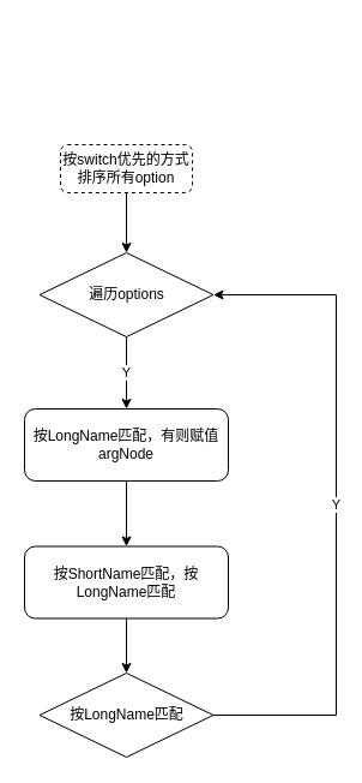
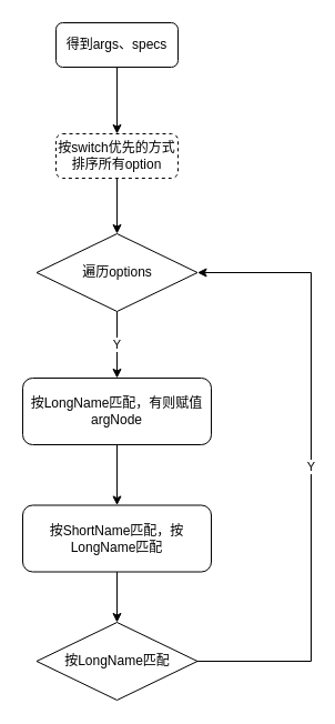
+ <mxCell id="3" value="得到args、specs" style="rounded=1;whiteSpace=wrap;html=1;" vertex="1" parent="1"><mxGeometry x="50" y="20" width="110" height="40" as="geometry" /></mxCell>
+ <mxCell id="2" style="edgeStyle=orthogonalEdgeStyle;rounded=0;orthogonalLoop=1;jettySize=auto;html=1;exitX=0.5;exitY=1;exitDx=0;exitDy=0;" edge="1" parent="1" source="3" target="5"><mxGeometry relative="1" as="geometry" /></mxCell>
